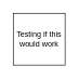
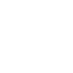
- <mxCell id="2" value="Testing if this would work&lt;br&gt;" style="whiteSpace=wrap;html=1;aspect=fixed;" vertex="1" parent="1"><mxGeometry x="20" y="20" width="80" height="80" as="geometry" /></mxCell>
